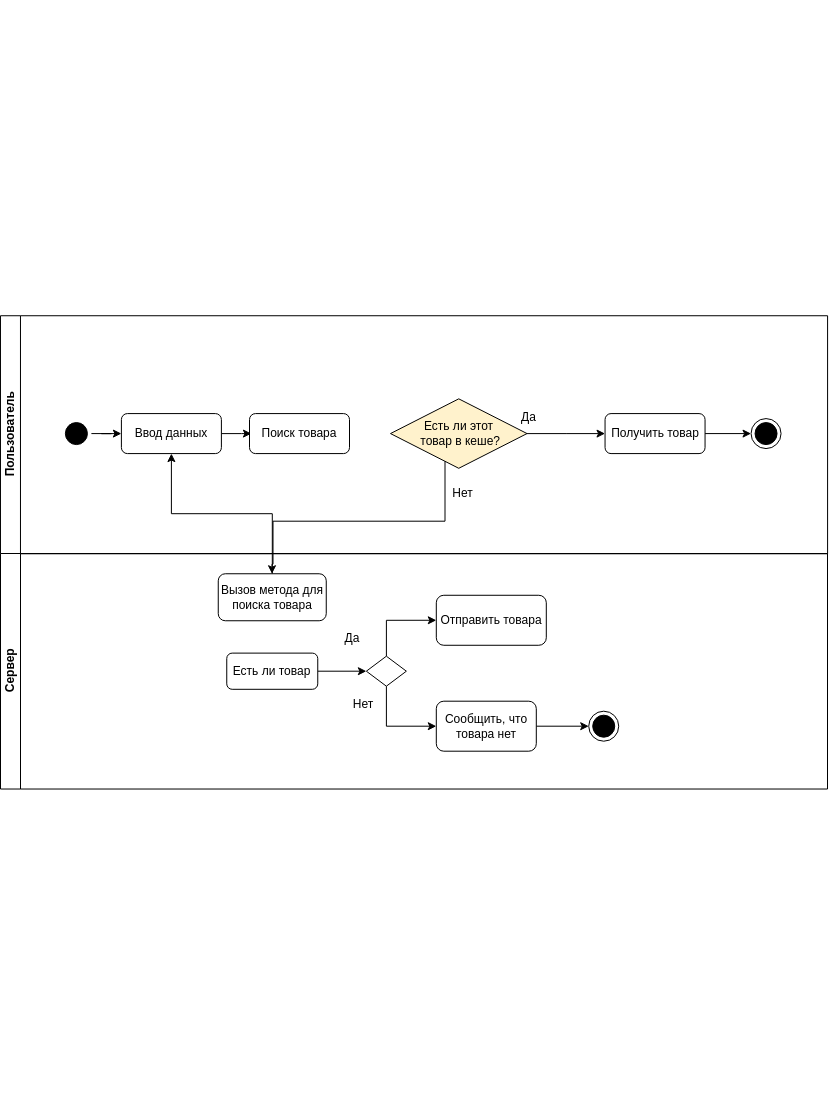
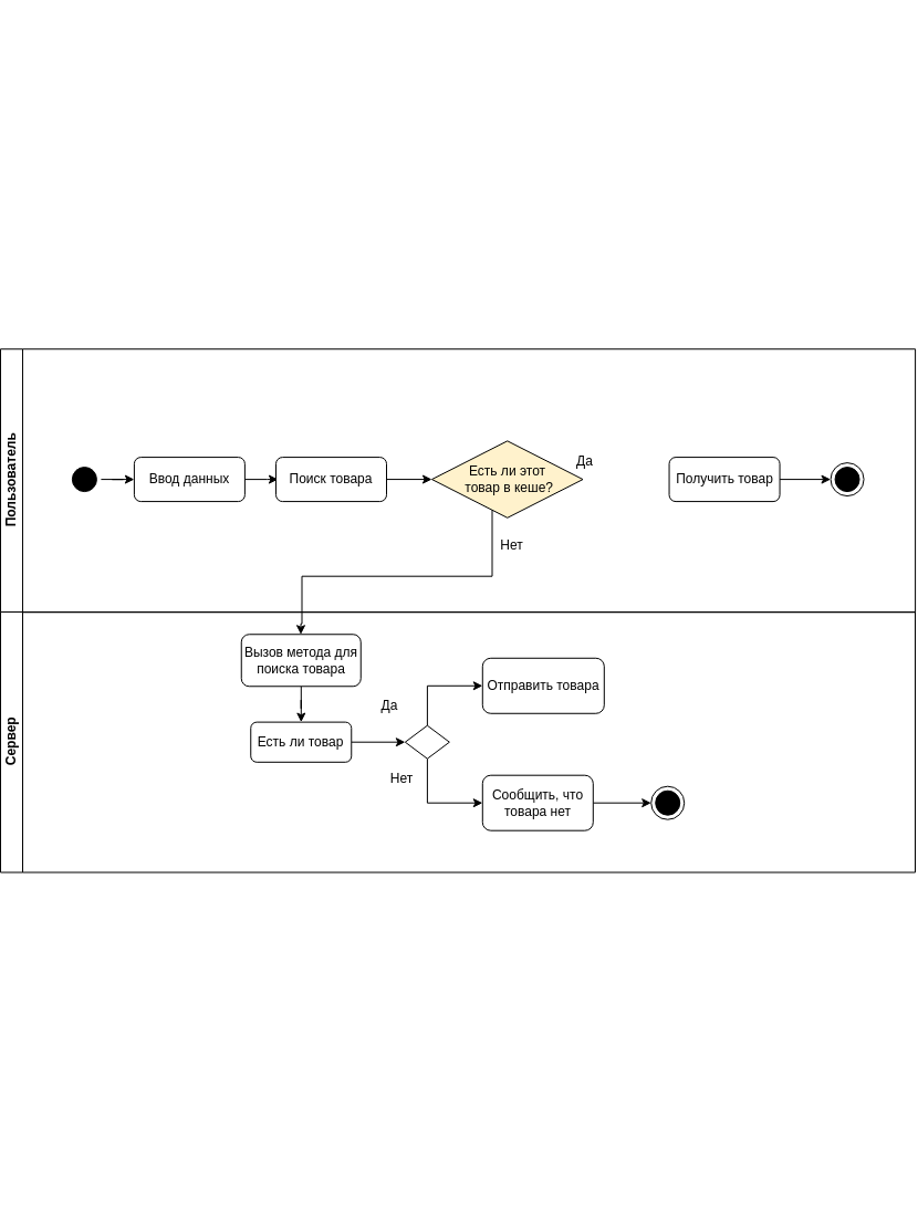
+ <mxCell id="5" style="edgeStyle=orthogonalEdgeStyle;rounded=0;orthogonalLoop=1;jettySize=auto;html=1;entryX=0;entryY=0.5;entryDx=0;entryDy=0;" parent="2" source="6" target="13" edge="1"><mxGeometry relative="1" as="geometry"><mxPoint x="96.53" y="412.38" as="targetPoint" /></mxGeometry></mxCell>
- <mxCell id="12" style="edgeStyle=orthogonalEdgeStyle;rounded=0;orthogonalLoop=1;jettySize=auto;html=1;" parent="2" source="13" target="8" edge="1"><mxGeometry relative="1" as="geometry" /></mxCell>
- <mxCell id="18" style="edgeStyle=orthogonalEdgeStyle;rounded=0;orthogonalLoop=1;jettySize=auto;html=1;" parent="15" source="19" target="4" edge="1"><mxGeometry relative="1" as="geometry" /></mxCell>
+ <mxCell id="18" style="edgeStyle=orthogonalEdgeStyle;rounded=0;orthogonalLoop=1;jettySize=auto;html=1;" parent="15" source="19" target="17" edge="1"><mxGeometry relative="1" as="geometry" /></mxCell>
